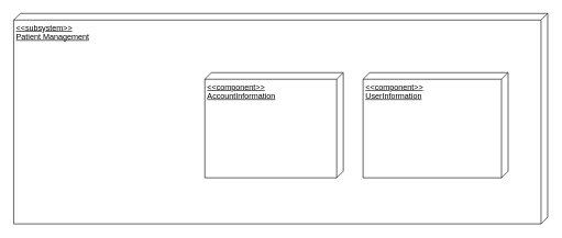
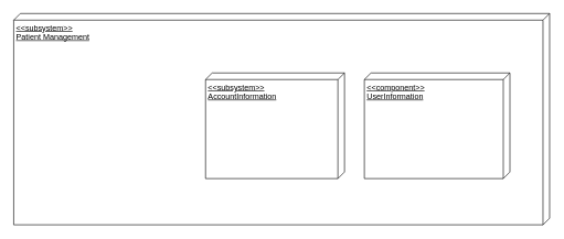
- <mxCell id="4" value="&amp;lt;&amp;lt;component&amp;gt;&amp;gt;&lt;br&gt;AccountInformation" style="verticalAlign=top;align=left;spacingTop=8;spacingLeft=2;spacingRight=12;shape=cube;size=10;direction=south;fontStyle=4;html=1;whiteSpace=wrap;" vertex="1" parent="1"><mxGeometry x="310" y="110" width="210" height="160" as="geometry" /></mxCell>
+ <mxCell id="4" value="&amp;lt;&amp;lt;subsystem&amp;gt;&amp;gt;&lt;br&gt;AccountInformation" style="verticalAlign=top;align=left;spacingTop=8;spacingLeft=2;spacingRight=12;shape=cube;size=10;direction=south;fontStyle=4;html=1;whiteSpace=wrap;" vertex="1" parent="1"><mxGeometry x="310" y="110" width="210" height="160" as="geometry" /></mxCell>
